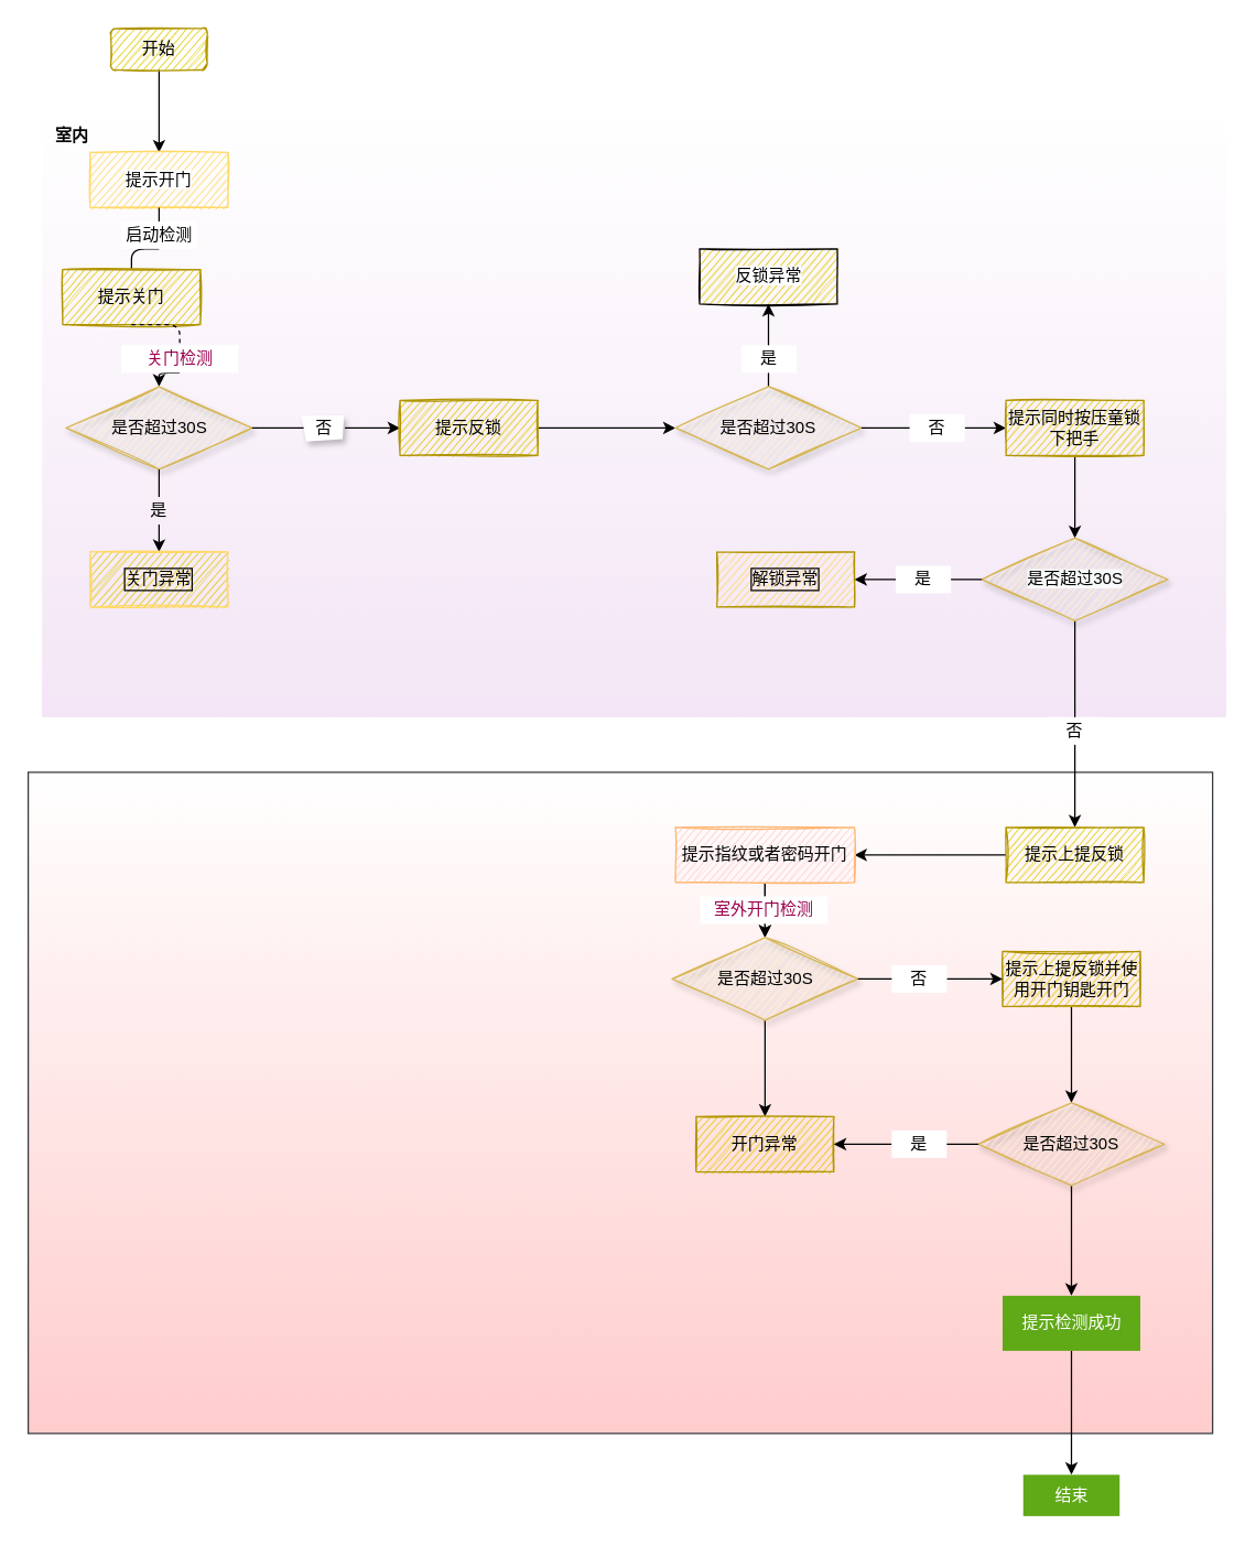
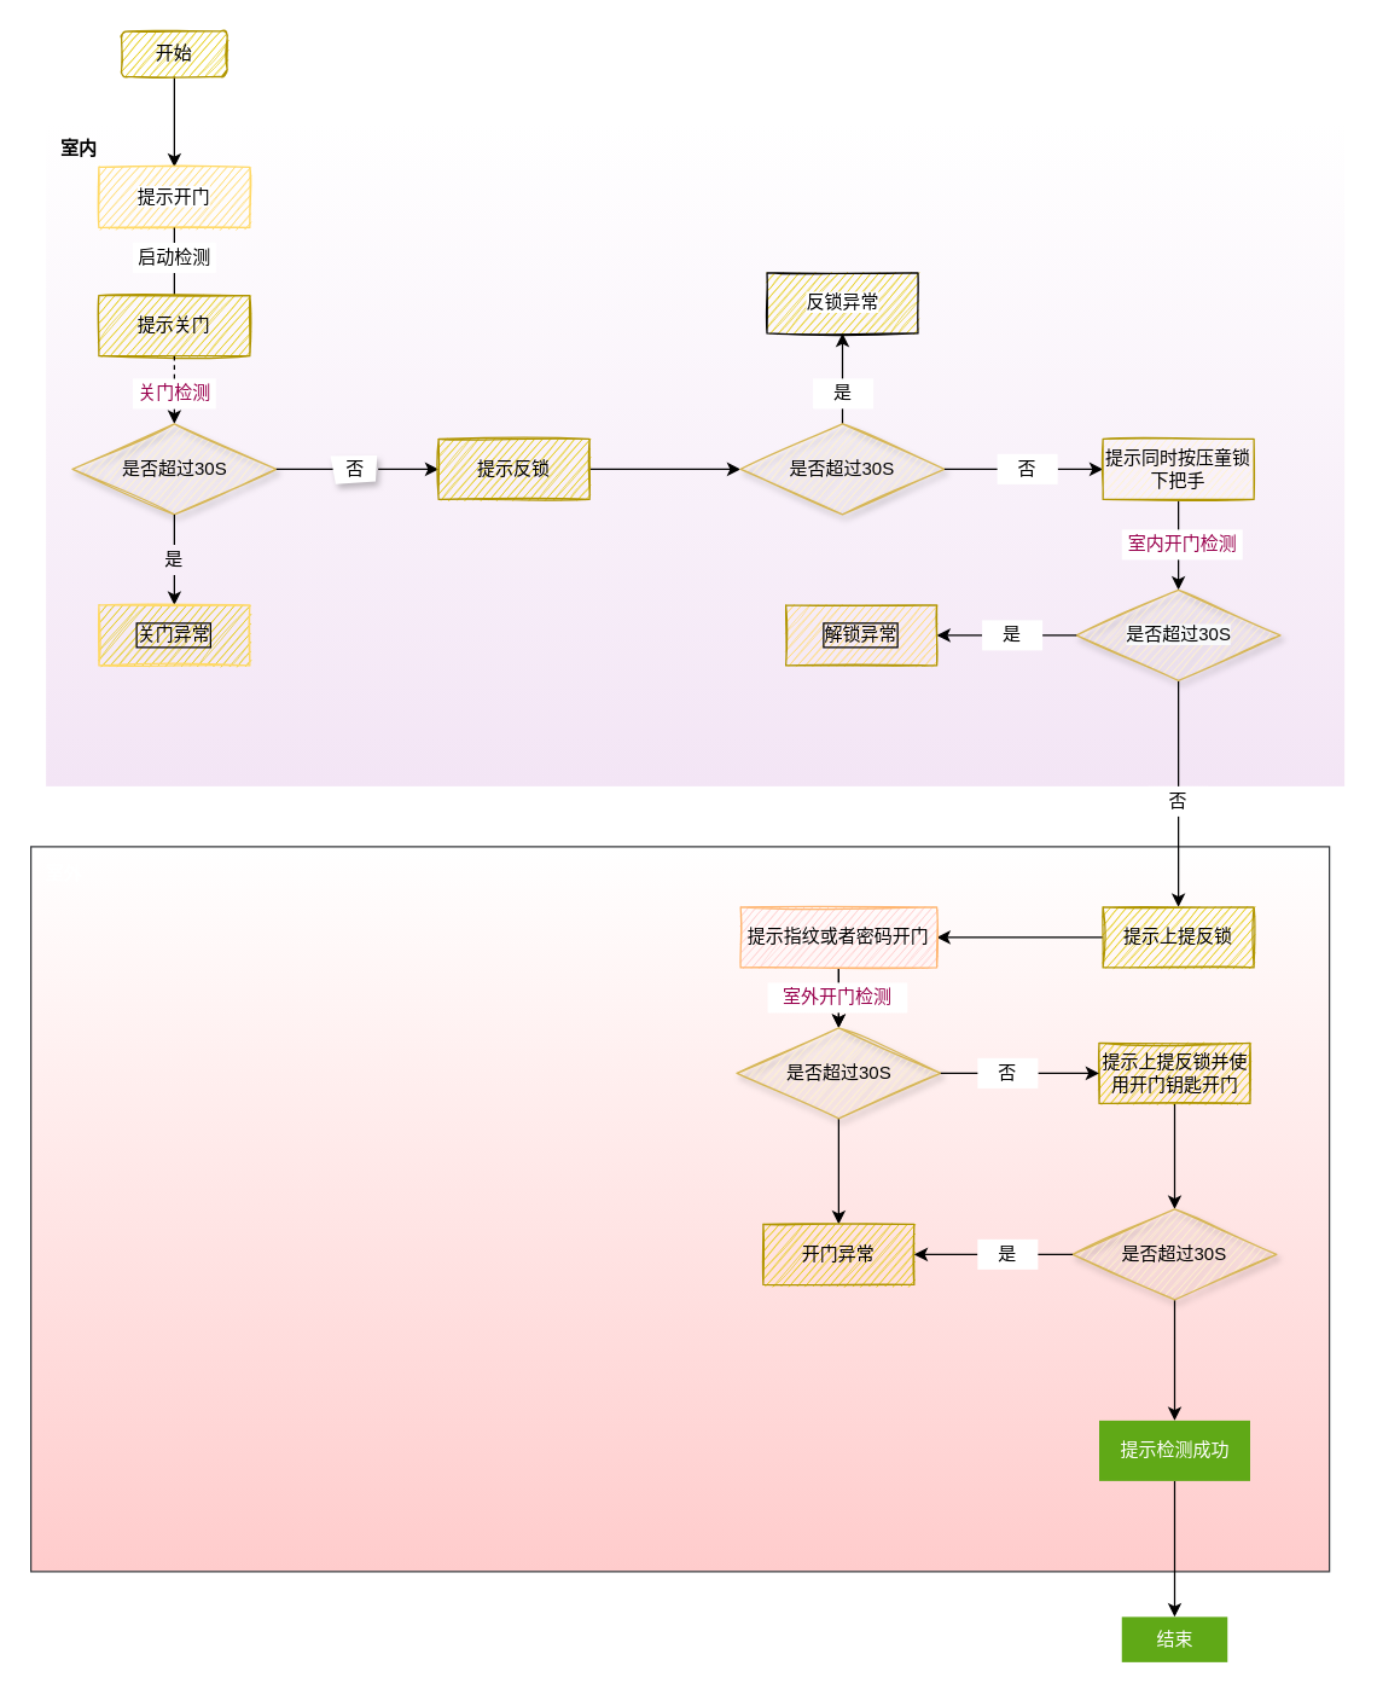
- <mxCell id="9" value="提示关门" style="whiteSpace=wrap;html=1;fillColor=#e3c800;strokeColor=#B09500;sketch=1;shadow=0;glass=0;labelBackgroundColor=none;labelBorderColor=none;fontColor=#000000;" vertex="1" parent="1"><mxGeometry x="45" y="195" width="100" height="40" as="geometry" /></mxCell>
+ <mxCell id="9" value="提示关门" style="whiteSpace=wrap;html=1;fillColor=#e3c800;strokeColor=#B09500;sketch=1;shadow=0;glass=0;labelBackgroundColor=none;labelBorderColor=none;fontColor=#000000;" vertex="1" parent="1"><mxGeometry x="65" y="195" width="100" height="40" as="geometry" /></mxCell>
- <mxCell id="44" value="关门检测" style="text;html=1;strokeColor=none;fillColor=default;align=center;verticalAlign=middle;whiteSpace=wrap;shadow=0;glass=0;labelBackgroundColor=none;sketch=0;fontColor=#99004D;" vertex="1" parent="1"><mxGeometry x="87.5" y="250" width="85" height="20" as="geometry" /></mxCell>
+ <mxCell id="44" value="关门检测" style="text;html=1;strokeColor=none;fillColor=default;align=center;verticalAlign=middle;whiteSpace=wrap;shadow=0;glass=0;labelBackgroundColor=none;sketch=0;fontColor=#99004D;" vertex="1" parent="1"><mxGeometry x="87.5" y="250" width="55" height="20" as="geometry" /></mxCell>
- <mxCell id="20" value="提示同时按压童锁下把手" style="whiteSpace=wrap;html=1;fillColor=#e3c800;strokeColor=#B09500;sketch=1;shadow=0;glass=0;labelBackgroundColor=none;labelBorderColor=none;fontColor=#000000;" vertex="1" parent="1"><mxGeometry x="730" y="290" width="100" height="40" as="geometry" /></mxCell>
+ <mxCell id="20" value="提示同时按压童锁下把手" style="whiteSpace=wrap;html=1;fillColor=#fff2cc;strokeColor=#B09500;sketch=1;shadow=0;glass=0;labelBackgroundColor=none;labelBorderColor=none;fontColor=#000000;" vertex="1" parent="1"><mxGeometry x="730" y="290" width="100" height="40" as="geometry" /></mxCell>
+ <mxCell id="62" value="室内开门检测" style="text;html=1;strokeColor=none;fillColor=default;align=center;verticalAlign=middle;whiteSpace=wrap;shadow=0;glass=0;labelBackgroundColor=none;sketch=0;fontColor=#99004D;" vertex="1" parent="1"><mxGeometry x="742.5" y="350" width="80" height="20" as="geometry" /></mxCell>
